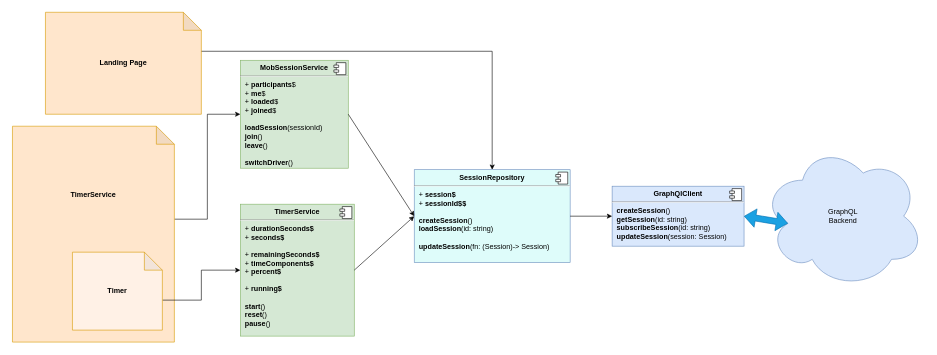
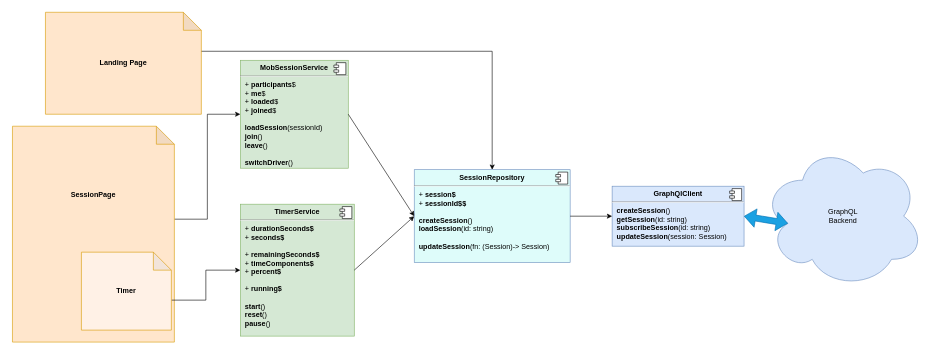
- <mxCell id="18" value="&lt;b&gt;&lt;br&gt;&lt;br&gt;&lt;br&gt;&lt;br&gt;&lt;br&gt;&lt;br&gt;&lt;br&gt;TimerService&lt;/b&gt;" style="shape=note;whiteSpace=wrap;html=1;backgroundOutline=1;darkOpacity=0.05;verticalAlign=top;fillColor=#ffe6cc;strokeColor=#d79b00;" vertex="1" parent="1"><mxGeometry x="20" y="210" width="270" height="360" as="geometry" /></mxCell>
+ <mxCell id="18" value="&lt;b&gt;&lt;br&gt;&lt;br&gt;&lt;br&gt;&lt;br&gt;&lt;br&gt;&lt;br&gt;&lt;br&gt;SessionPage&lt;/b&gt;" style="shape=note;whiteSpace=wrap;html=1;backgroundOutline=1;darkOpacity=0.05;verticalAlign=top;fillColor=#ffe6cc;strokeColor=#d79b00;" vertex="1" parent="1"><mxGeometry x="20" y="210" width="270" height="360" as="geometry" /></mxCell>
- <mxCell id="20" value="&lt;b&gt;Timer&lt;/b&gt;" style="shape=note;whiteSpace=wrap;html=1;backgroundOutline=1;darkOpacity=0.05;strokeColor=#d79b00;fillColor=#FFF1E6;" vertex="1" parent="1"><mxGeometry x="120" y="420" width="150" height="130" as="geometry" /></mxCell>
+ <mxCell id="20" value="&lt;b&gt;Timer&lt;/b&gt;" style="shape=note;whiteSpace=wrap;html=1;backgroundOutline=1;darkOpacity=0.05;strokeColor=#d79b00;fillColor=#FFF1E6;" vertex="1" parent="1"><mxGeometry x="135" y="420" width="150" height="130" as="geometry" /></mxCell>
